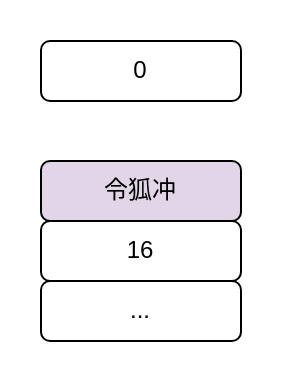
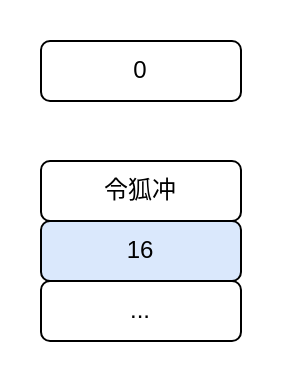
- <mxCell id="3" value="令狐冲" style="rounded=1;whiteSpace=wrap;html=1;fillColor=#e1d5e7;" vertex="1" parent="1"><mxGeometry x="20" y="80" width="100" height="30" as="geometry" /></mxCell>
+ <mxCell id="3" value="令狐冲" style="rounded=1;whiteSpace=wrap;html=1;fillColor=#FFFFFF;" vertex="1" parent="1"><mxGeometry x="20" y="80" width="100" height="30" as="geometry" /></mxCell>
- <mxCell id="4" value="16" style="rounded=1;whiteSpace=wrap;html=1;fillColor=#FFFFFF;" vertex="1" parent="1"><mxGeometry x="20" y="110" width="100" height="30" as="geometry" /></mxCell>
+ <mxCell id="4" value="16" style="rounded=1;whiteSpace=wrap;html=1;fillColor=#dae8fc;" vertex="1" parent="1"><mxGeometry x="20" y="110" width="100" height="30" as="geometry" /></mxCell>
